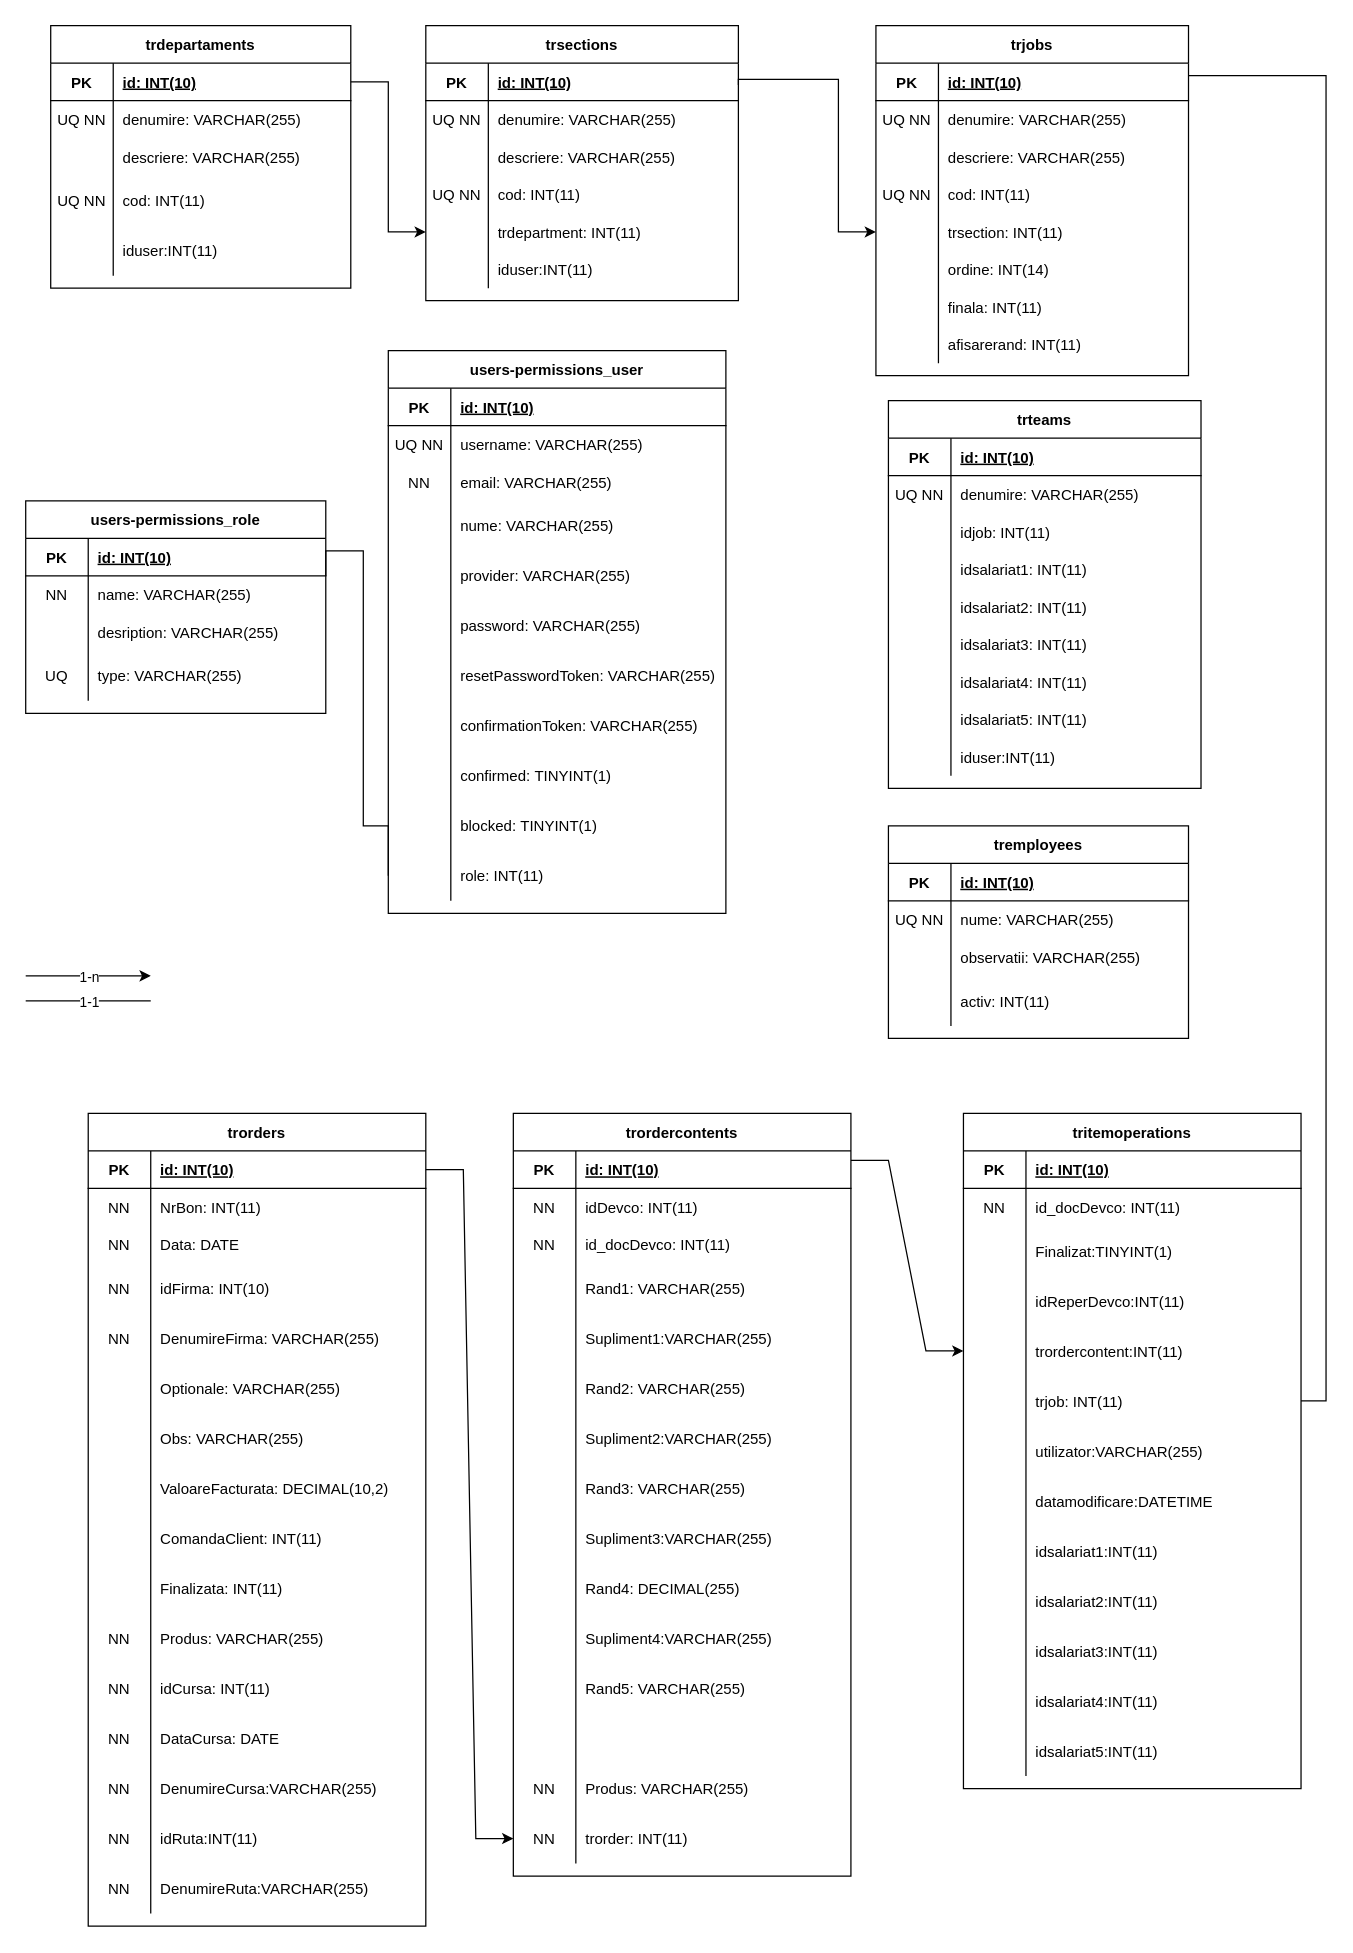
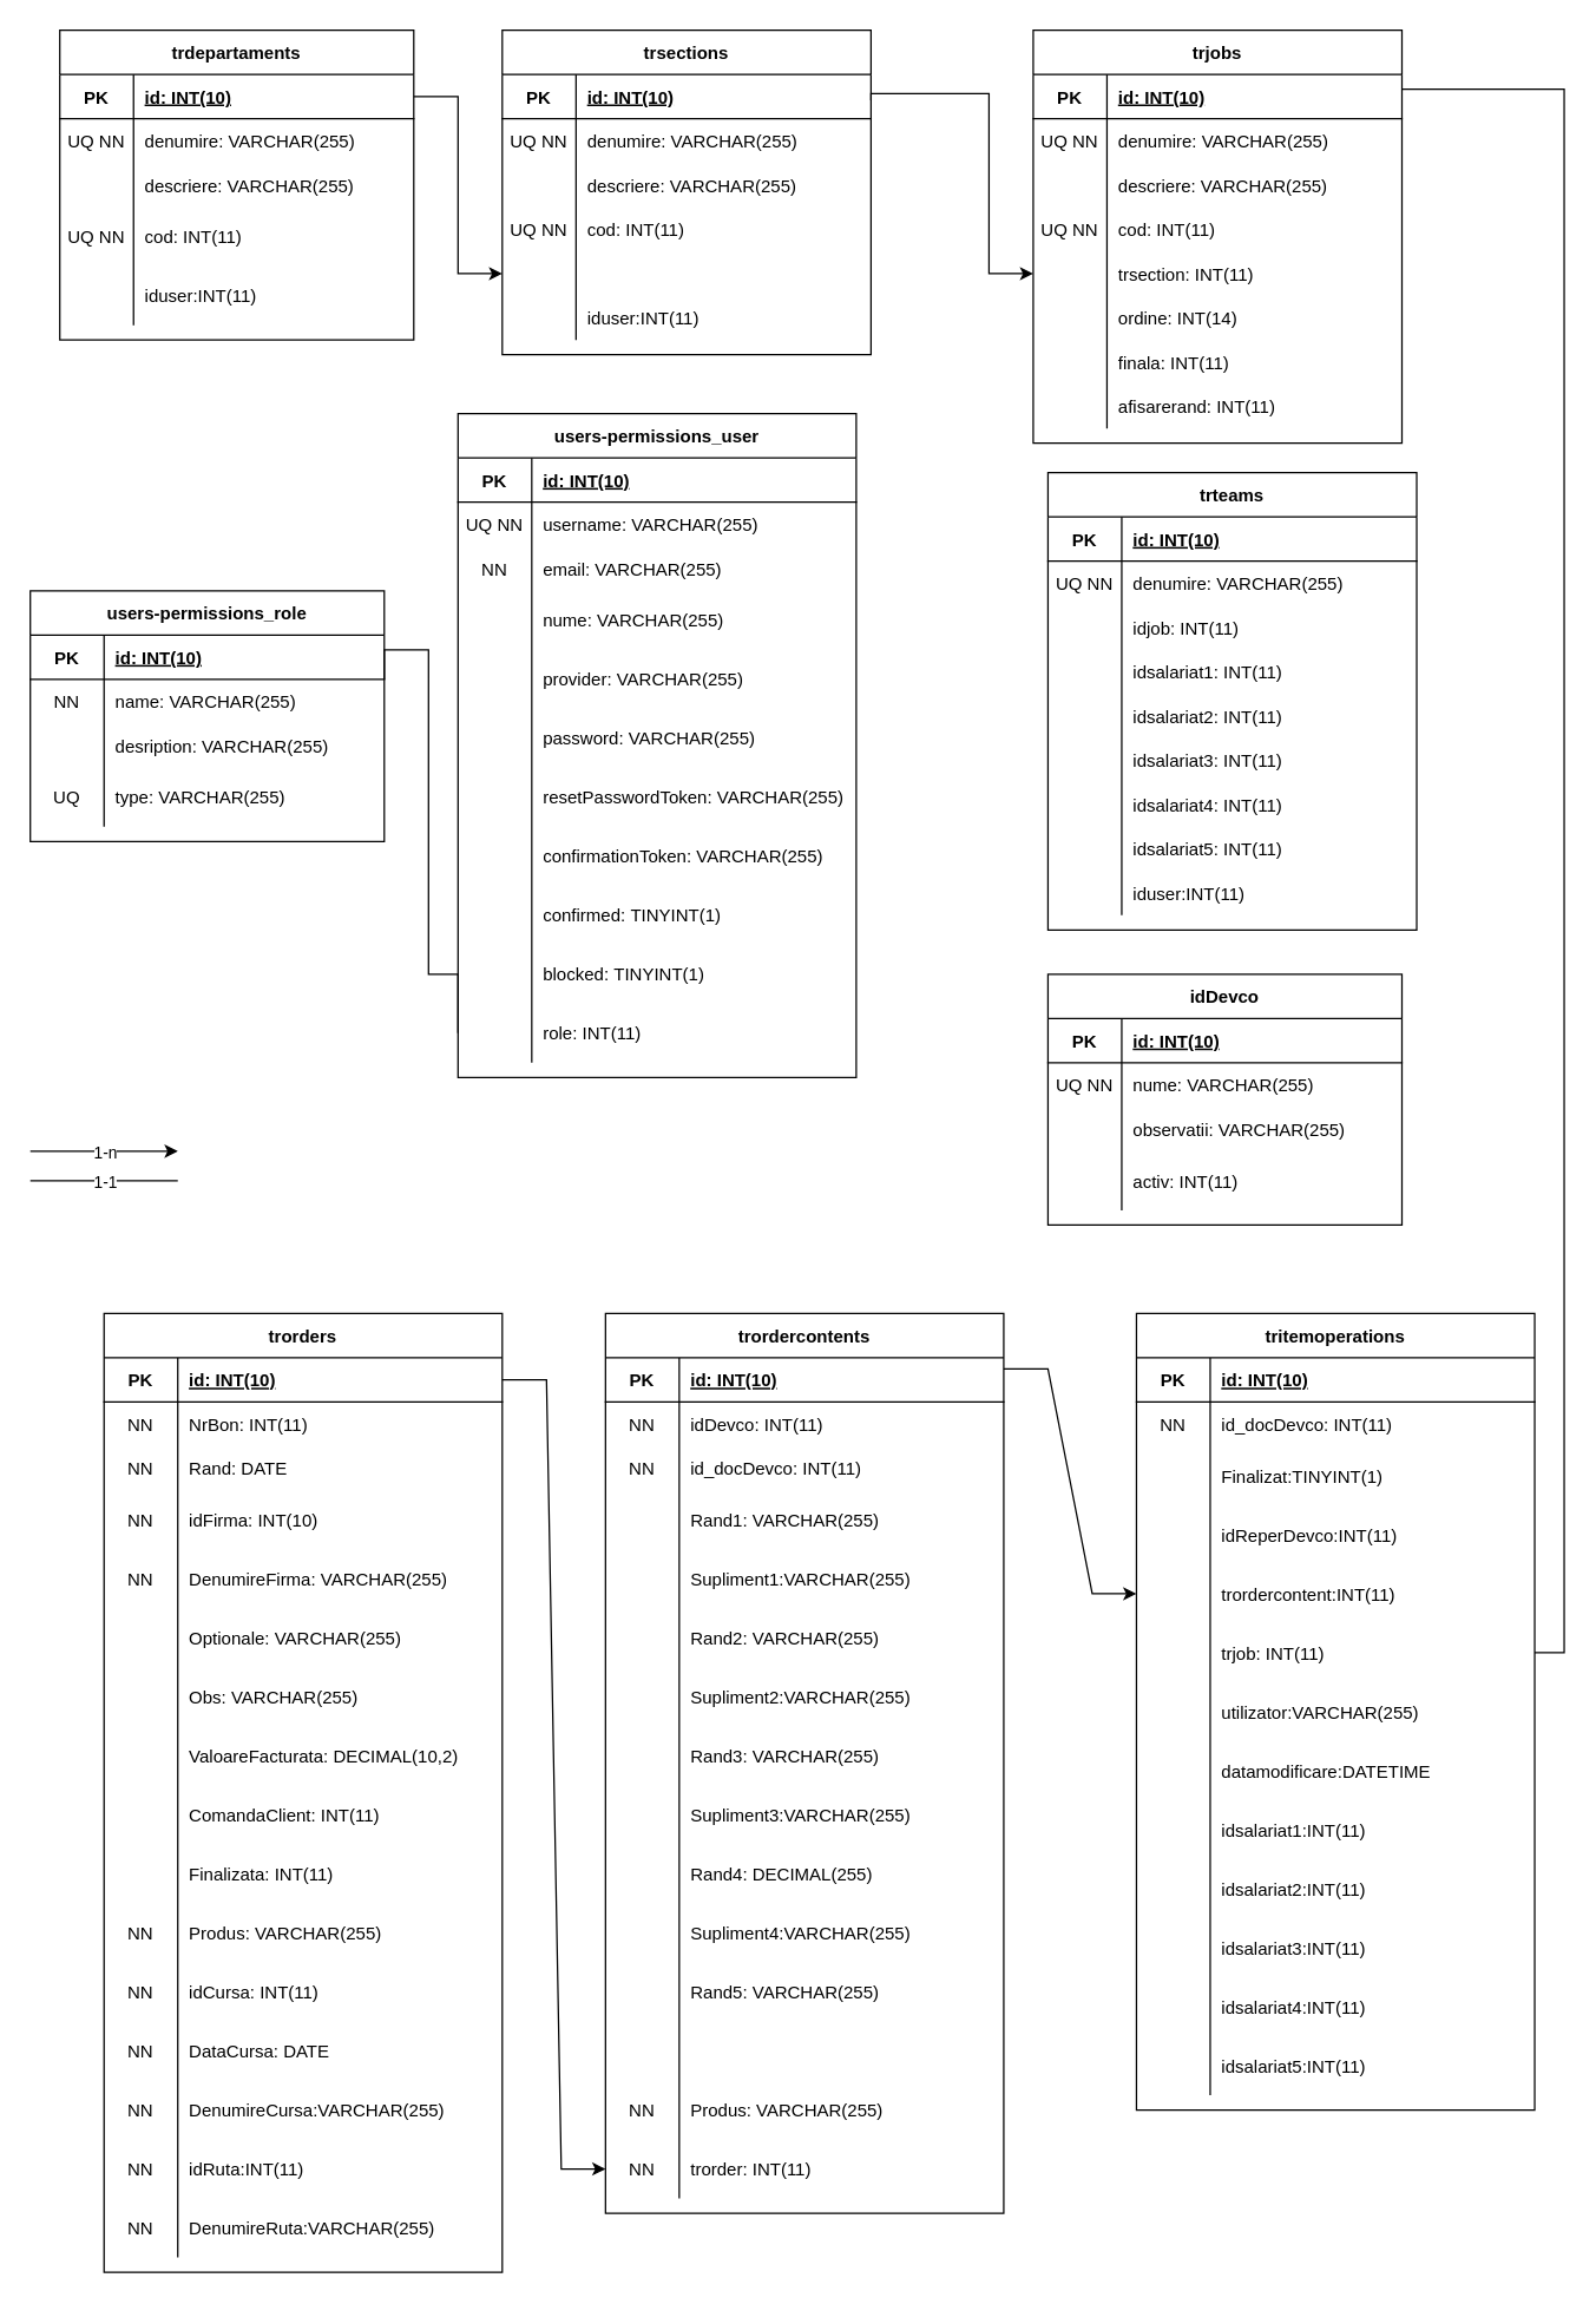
- <mxCell id="33" value="trdepartment: INT(11)" style="shape=partialRectangle;connectable=0;fillColor=none;top=0;left=0;bottom=0;right=0;align=left;spacingLeft=6;overflow=hidden;" parent="31" vertex="1"><mxGeometry x="50" width="200" height="30" as="geometry"><mxRectangle width="200" height="30" as="alternateBounds" /></mxGeometry></mxCell>
- <mxCell id="146" value="tremployees" style="shape=table;startSize=30;container=1;collapsible=1;childLayout=tableLayout;fixedRows=1;rowLines=0;fontStyle=1;align=center;resizeLast=1;" parent="1" vertex="1"><mxGeometry x="710" y="660" width="240" height="170" as="geometry" /></mxCell>
+ <mxCell id="146" value="idDevco" style="shape=table;startSize=30;container=1;collapsible=1;childLayout=tableLayout;fixedRows=1;rowLines=0;fontStyle=1;align=center;resizeLast=1;" parent="1" vertex="1"><mxGeometry x="710" y="660" width="240" height="170" as="geometry" /></mxCell>
- <mxCell id="168" value="Data: DATE" style="shape=partialRectangle;connectable=0;fillColor=none;top=0;left=0;bottom=0;right=0;align=left;spacingLeft=6;overflow=hidden;" parent="166" vertex="1"><mxGeometry x="50" width="220" height="30" as="geometry"><mxRectangle width="220" height="30" as="alternateBounds" /></mxGeometry></mxCell>
+ <mxCell id="168" value="Rand: DATE" style="shape=partialRectangle;connectable=0;fillColor=none;top=0;left=0;bottom=0;right=0;align=left;spacingLeft=6;overflow=hidden;" parent="166" vertex="1"><mxGeometry x="50" width="220" height="30" as="geometry"><mxRectangle width="220" height="30" as="alternateBounds" /></mxGeometry></mxCell>
